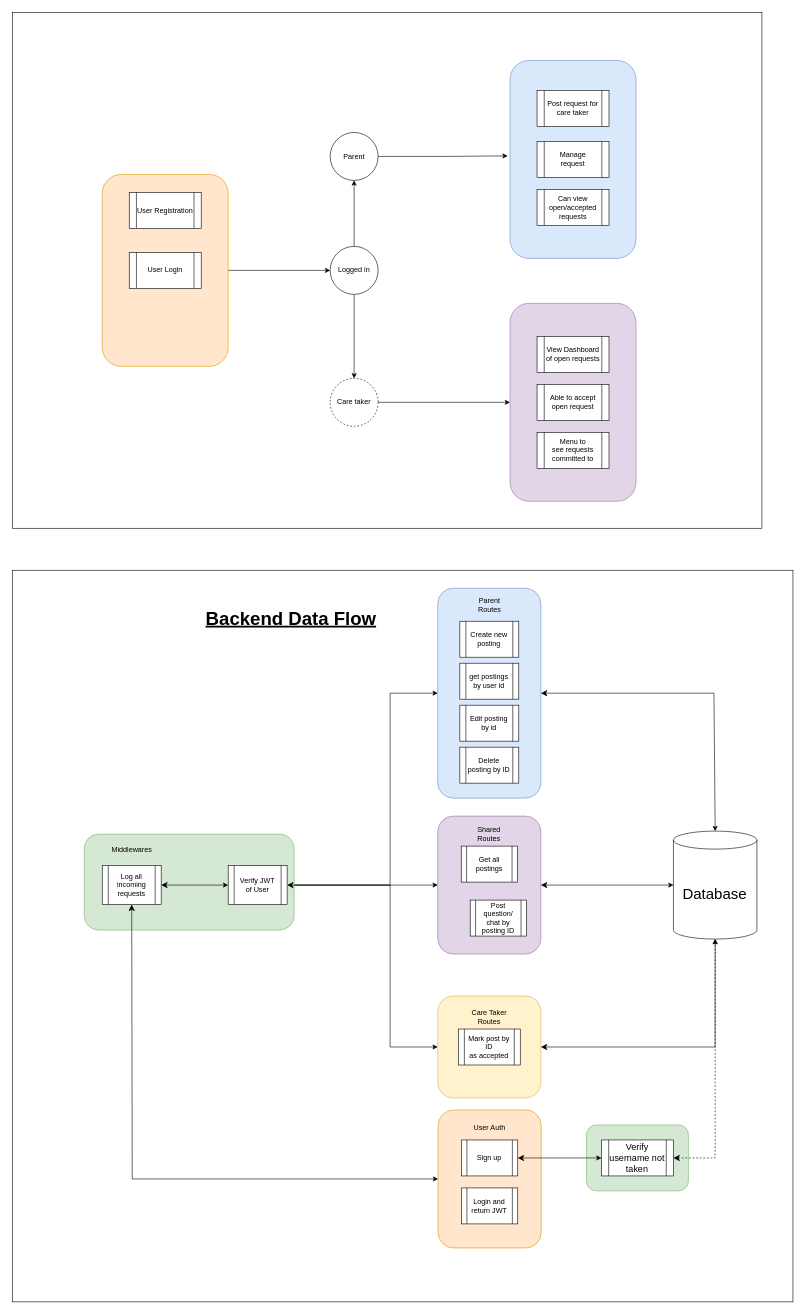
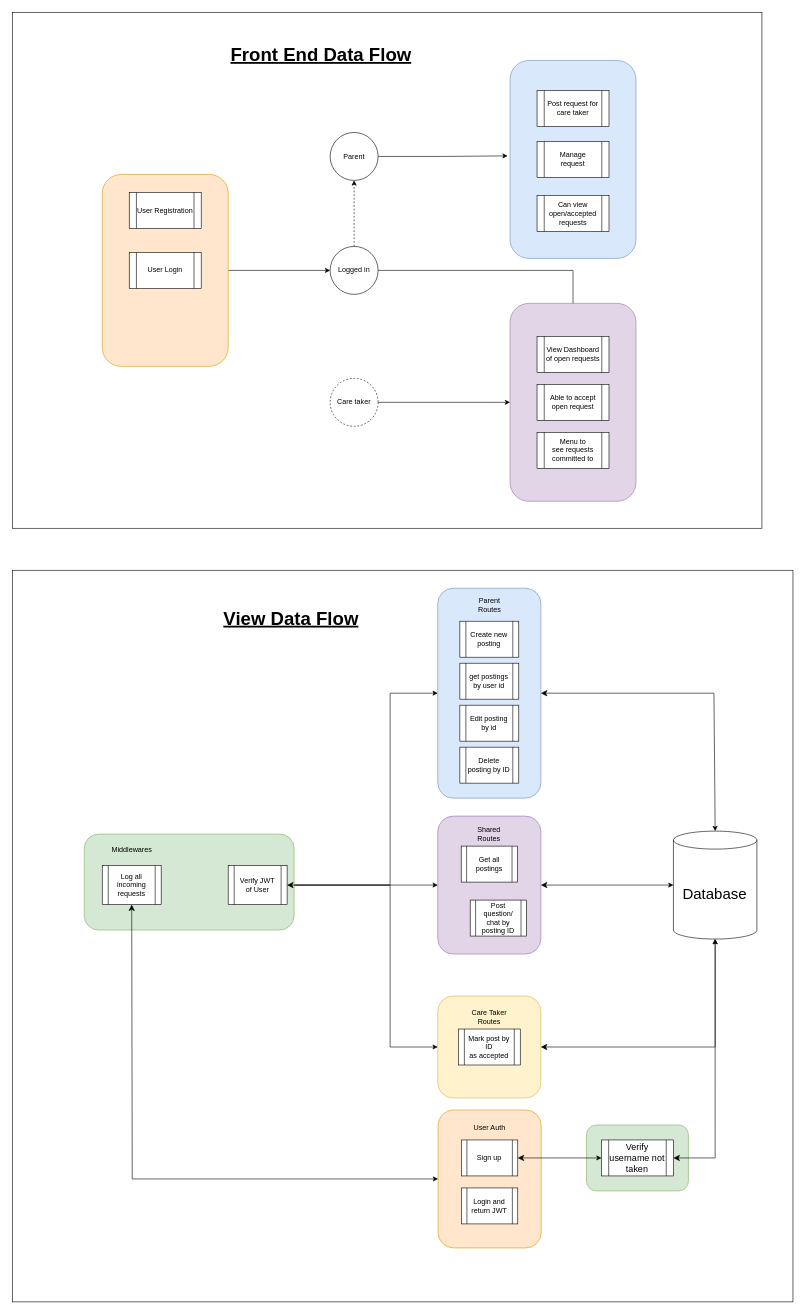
+ <mxCell id="25" value="&lt;font style=&quot;font-size: 31px;&quot;&gt;&lt;u&gt;&lt;b&gt;Front End Data Flow&lt;/b&gt;&lt;/u&gt;&lt;/font&gt;" style="text;html=1;strokeColor=none;fillColor=none;align=center;verticalAlign=middle;whiteSpace=wrap;rounded=0;" vertex="1" parent="1"><mxGeometry x="220" y="40" width="630" height="100" as="geometry" /></mxCell>
- <mxCell id="20" value="Can view open/accepted requests" style="shape=process;whiteSpace=wrap;html=1;backgroundOutline=1;" vertex="1" parent="16"><mxGeometry x="45" y="215" width="120" height="60" as="geometry" /></mxCell>
+ <mxCell id="20" value="Can view open/accepted requests" style="shape=process;whiteSpace=wrap;html=1;backgroundOutline=1;" vertex="1" parent="16"><mxGeometry x="45" y="225" width="120" height="60" as="geometry" /></mxCell>
- <mxCell id="4" style="edgeStyle=orthogonalEdgeStyle;rounded=0;orthogonalLoop=1;jettySize=auto;html=1;labelBorderColor=none;startSize=8;endSize=6;" edge="1" parent="1" source="6" target="8"><mxGeometry relative="1" as="geometry" /></mxCell>
+ <mxCell id="4" style="edgeStyle=orthogonalEdgeStyle;rounded=0;orthogonalLoop=1;jettySize=auto;html=1;labelBorderColor=none;startSize=8;endSize=6;dashed=1;" edge="1" parent="1" source="6" target="8"><mxGeometry relative="1" as="geometry" /></mxCell>
- <mxCell id="5" style="edgeStyle=orthogonalEdgeStyle;rounded=0;orthogonalLoop=1;jettySize=auto;html=1;labelBorderColor=none;startSize=8;endSize=6;" edge="1" parent="1" source="6" target="10"><mxGeometry relative="1" as="geometry" /></mxCell>
+ <mxCell id="5" style="edgeStyle=orthogonalEdgeStyle;rounded=0;orthogonalLoop=1;jettySize=auto;html=1;labelBorderColor=none;startSize=8;endSize=6;" edge="1" parent="1" source="6" target="13"><mxGeometry relative="1" as="geometry" /></mxCell>
- <mxCell id="27" value="&lt;font style=&quot;font-size: 31px;&quot;&gt;&lt;u&gt;&lt;b&gt;Backend Data Flow&lt;br&gt;&lt;/b&gt;&lt;/u&gt;&lt;/font&gt;" style="text;html=1;strokeColor=none;fillColor=none;align=center;verticalAlign=middle;whiteSpace=wrap;rounded=0;" vertex="1" parent="1"><mxGeometry x="170" y="980" width="630" height="100" as="geometry" /></mxCell>
+ <mxCell id="27" value="&lt;font style=&quot;font-size: 31px;&quot;&gt;&lt;u&gt;&lt;b&gt;View Data Flow&lt;br&gt;&lt;/b&gt;&lt;/u&gt;&lt;/font&gt;" style="text;html=1;strokeColor=none;fillColor=none;align=center;verticalAlign=middle;whiteSpace=wrap;rounded=0;" vertex="1" parent="1"><mxGeometry x="170" y="980" width="630" height="100" as="geometry" /></mxCell>
- <mxCell id="55" value="" style="endArrow=classic;startArrow=classic;html=1;rounded=0;labelBorderColor=none;fontSize=15;startSize=8;endSize=6;entryX=0;entryY=0.5;entryDx=0;entryDy=0;exitX=1;exitY=0.5;exitDx=0;exitDy=0;" edge="1" parent="1" source="53" target="52"><mxGeometry width="50" height="50" relative="1" as="geometry"><mxPoint x="530" y="1680" as="sourcePoint" /><mxPoint x="580" y="1630" as="targetPoint" /></mxGeometry></mxCell>
- <mxCell id="64" value="" style="endArrow=classic;startArrow=classic;html=1;rounded=0;labelBorderColor=none;fontSize=15;startSize=8;endSize=6;exitX=1;exitY=0.5;exitDx=0;exitDy=0;entryX=0.5;entryY=1;entryDx=0;entryDy=0;entryPerimeter=0;dashed=1;" edge="1" parent="1" source="62" target="44"><mxGeometry width="50" height="50" relative="1" as="geometry"><mxPoint x="840" y="1860" as="sourcePoint" /><mxPoint x="890" y="1810" as="targetPoint" /><Array as="points"><mxPoint x="1192" y="1930" /></Array></mxGeometry></mxCell>
+ <mxCell id="64" value="" style="endArrow=classic;startArrow=classic;html=1;rounded=0;labelBorderColor=none;fontSize=15;startSize=8;endSize=6;exitX=1;exitY=0.5;exitDx=0;exitDy=0;entryX=0.5;entryY=1;entryDx=0;entryDy=0;entryPerimeter=0;" edge="1" parent="1" source="62" target="44"><mxGeometry width="50" height="50" relative="1" as="geometry"><mxPoint x="840" y="1860" as="sourcePoint" /><mxPoint x="890" y="1810" as="targetPoint" /><Array as="points"><mxPoint x="1192" y="1930" /></Array></mxGeometry></mxCell>
